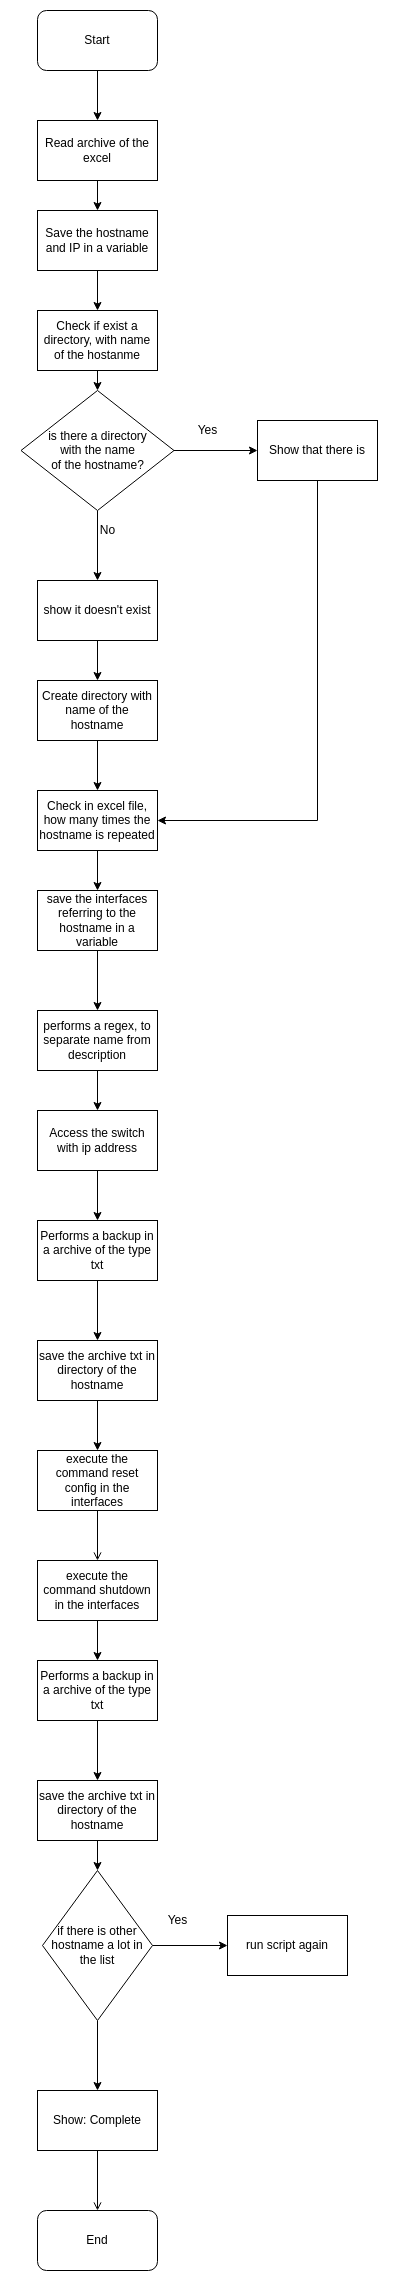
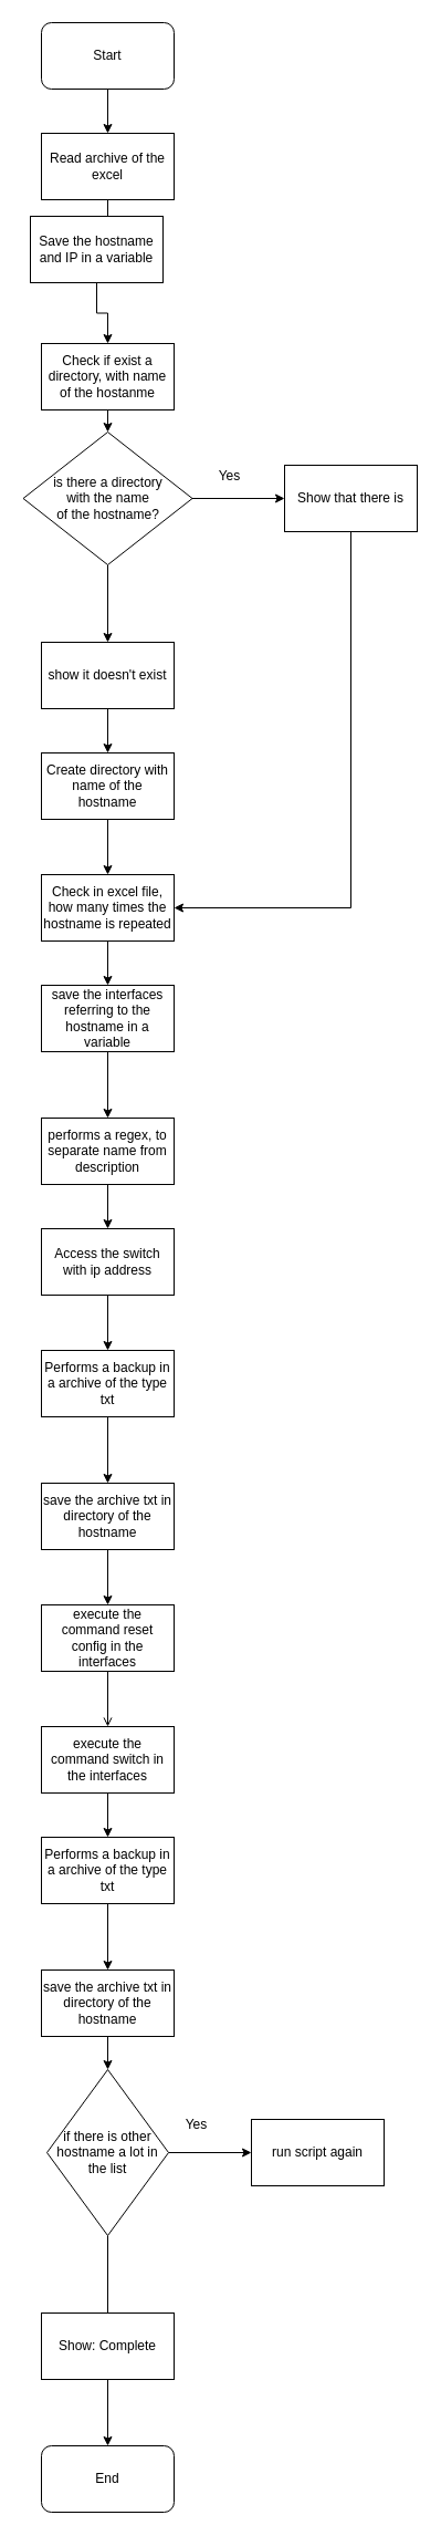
- <mxCell id="3" value="Start" style="rounded=1;whiteSpace=wrap;html=1;" vertex="1" parent="1"><mxGeometry x="37" y="10" width="120" height="60" as="geometry" /></mxCell>
+ <mxCell id="3" value="Start" style="rounded=1;whiteSpace=wrap;html=1;" vertex="1" parent="1"><mxGeometry x="37" y="20" width="120" height="60" as="geometry" /></mxCell>
- <mxCell id="7" value="Save the hostname and IP in a variable" style="rounded=0;whiteSpace=wrap;html=1;" vertex="1" parent="1"><mxGeometry x="37" y="210" width="120" height="60" as="geometry" /></mxCell>
+ <mxCell id="7" value="Save the hostname and IP in a variable" style="rounded=0;whiteSpace=wrap;html=1;" vertex="1" parent="1"><mxGeometry x="27" y="195" width="120" height="60" as="geometry" /></mxCell>
- <mxCell id="18" value="No" style="text;html=1;align=center;verticalAlign=middle;resizable=0;points=[];autosize=1;strokeColor=none;fillColor=none;" vertex="1" parent="1"><mxGeometry x="92" y="520" width="30" height="20" as="geometry" /></mxCell>
- <mxCell id="36" value="execute the command shutdown in the interfaces" style="rounded=0;whiteSpace=wrap;html=1;" vertex="1" parent="1"><mxGeometry x="37" y="1560" width="120" height="60" as="geometry" /></mxCell>
+ <mxCell id="36" value="execute the command switch in the interfaces" style="rounded=0;whiteSpace=wrap;html=1;" vertex="1" parent="1"><mxGeometry x="37" y="1560" width="120" height="60" as="geometry" /></mxCell>
- <mxCell id="42" style="edgeStyle=orthogonalEdgeStyle;rounded=0;orthogonalLoop=1;jettySize=auto;html=1;exitX=0.5;exitY=1;exitDx=0;exitDy=0;entryX=0.5;entryY=0;entryDx=0;entryDy=0;" edge="1" parent="1" source="43" target="46"><mxGeometry relative="1" as="geometry" /></mxCell>
+ <mxCell id="42" style="edgeStyle=orthogonalEdgeStyle;rounded=0;orthogonalLoop=1;jettySize=auto;html=1;exitX=0.5;exitY=1;exitDx=0;exitDy=0;entryX=0.5;entryY=0;entryDx=0;entryDy=0;endArrow=none;" edge="1" parent="1" source="43" target="46"><mxGeometry relative="1" as="geometry" /></mxCell>
- <mxCell id="45" style="edgeStyle=orthogonalEdgeStyle;rounded=0;orthogonalLoop=1;jettySize=auto;html=1;exitX=0.5;exitY=1;exitDx=0;exitDy=0;entryX=0.5;entryY=0;entryDx=0;entryDy=0;endArrow=open;" edge="1" parent="1" source="46" target="48"><mxGeometry relative="1" as="geometry" /></mxCell>
+ <mxCell id="45" style="edgeStyle=orthogonalEdgeStyle;rounded=0;orthogonalLoop=1;jettySize=auto;html=1;exitX=0.5;exitY=1;exitDx=0;exitDy=0;entryX=0.5;entryY=0;entryDx=0;entryDy=0;" edge="1" parent="1" source="46" target="48"><mxGeometry relative="1" as="geometry" /></mxCell>
